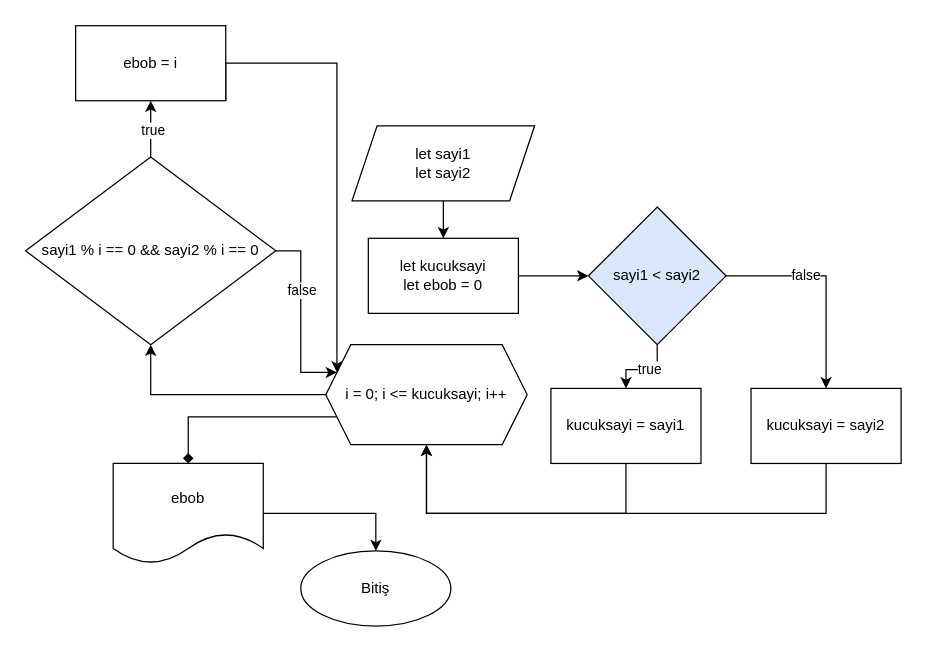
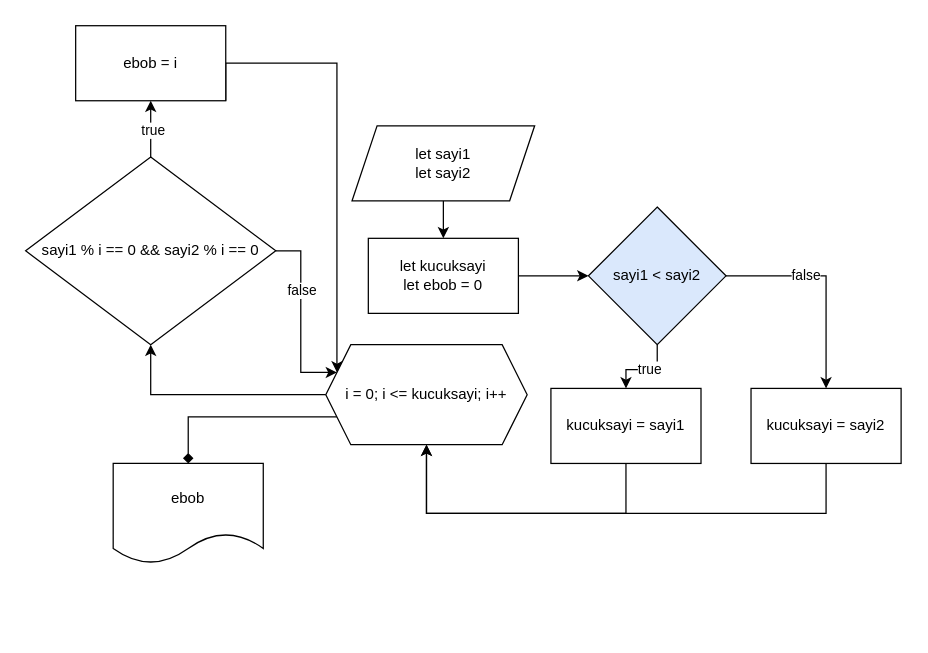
- <mxCell id="25" style="edgeStyle=orthogonalEdgeStyle;rounded=0;orthogonalLoop=1;jettySize=auto;html=1;exitX=1;exitY=0.5;exitDx=0;exitDy=0;entryX=0.5;entryY=0;entryDx=0;entryDy=0;" edge="1" parent="1" source="26" target="27"><mxGeometry relative="1" as="geometry" /></mxCell>
- <mxCell id="27" value="Bitiş" style="ellipse;whiteSpace=wrap;html=1;" vertex="1" parent="1"><mxGeometry x="240" y="440" width="120" height="60" as="geometry" /></mxCell>
